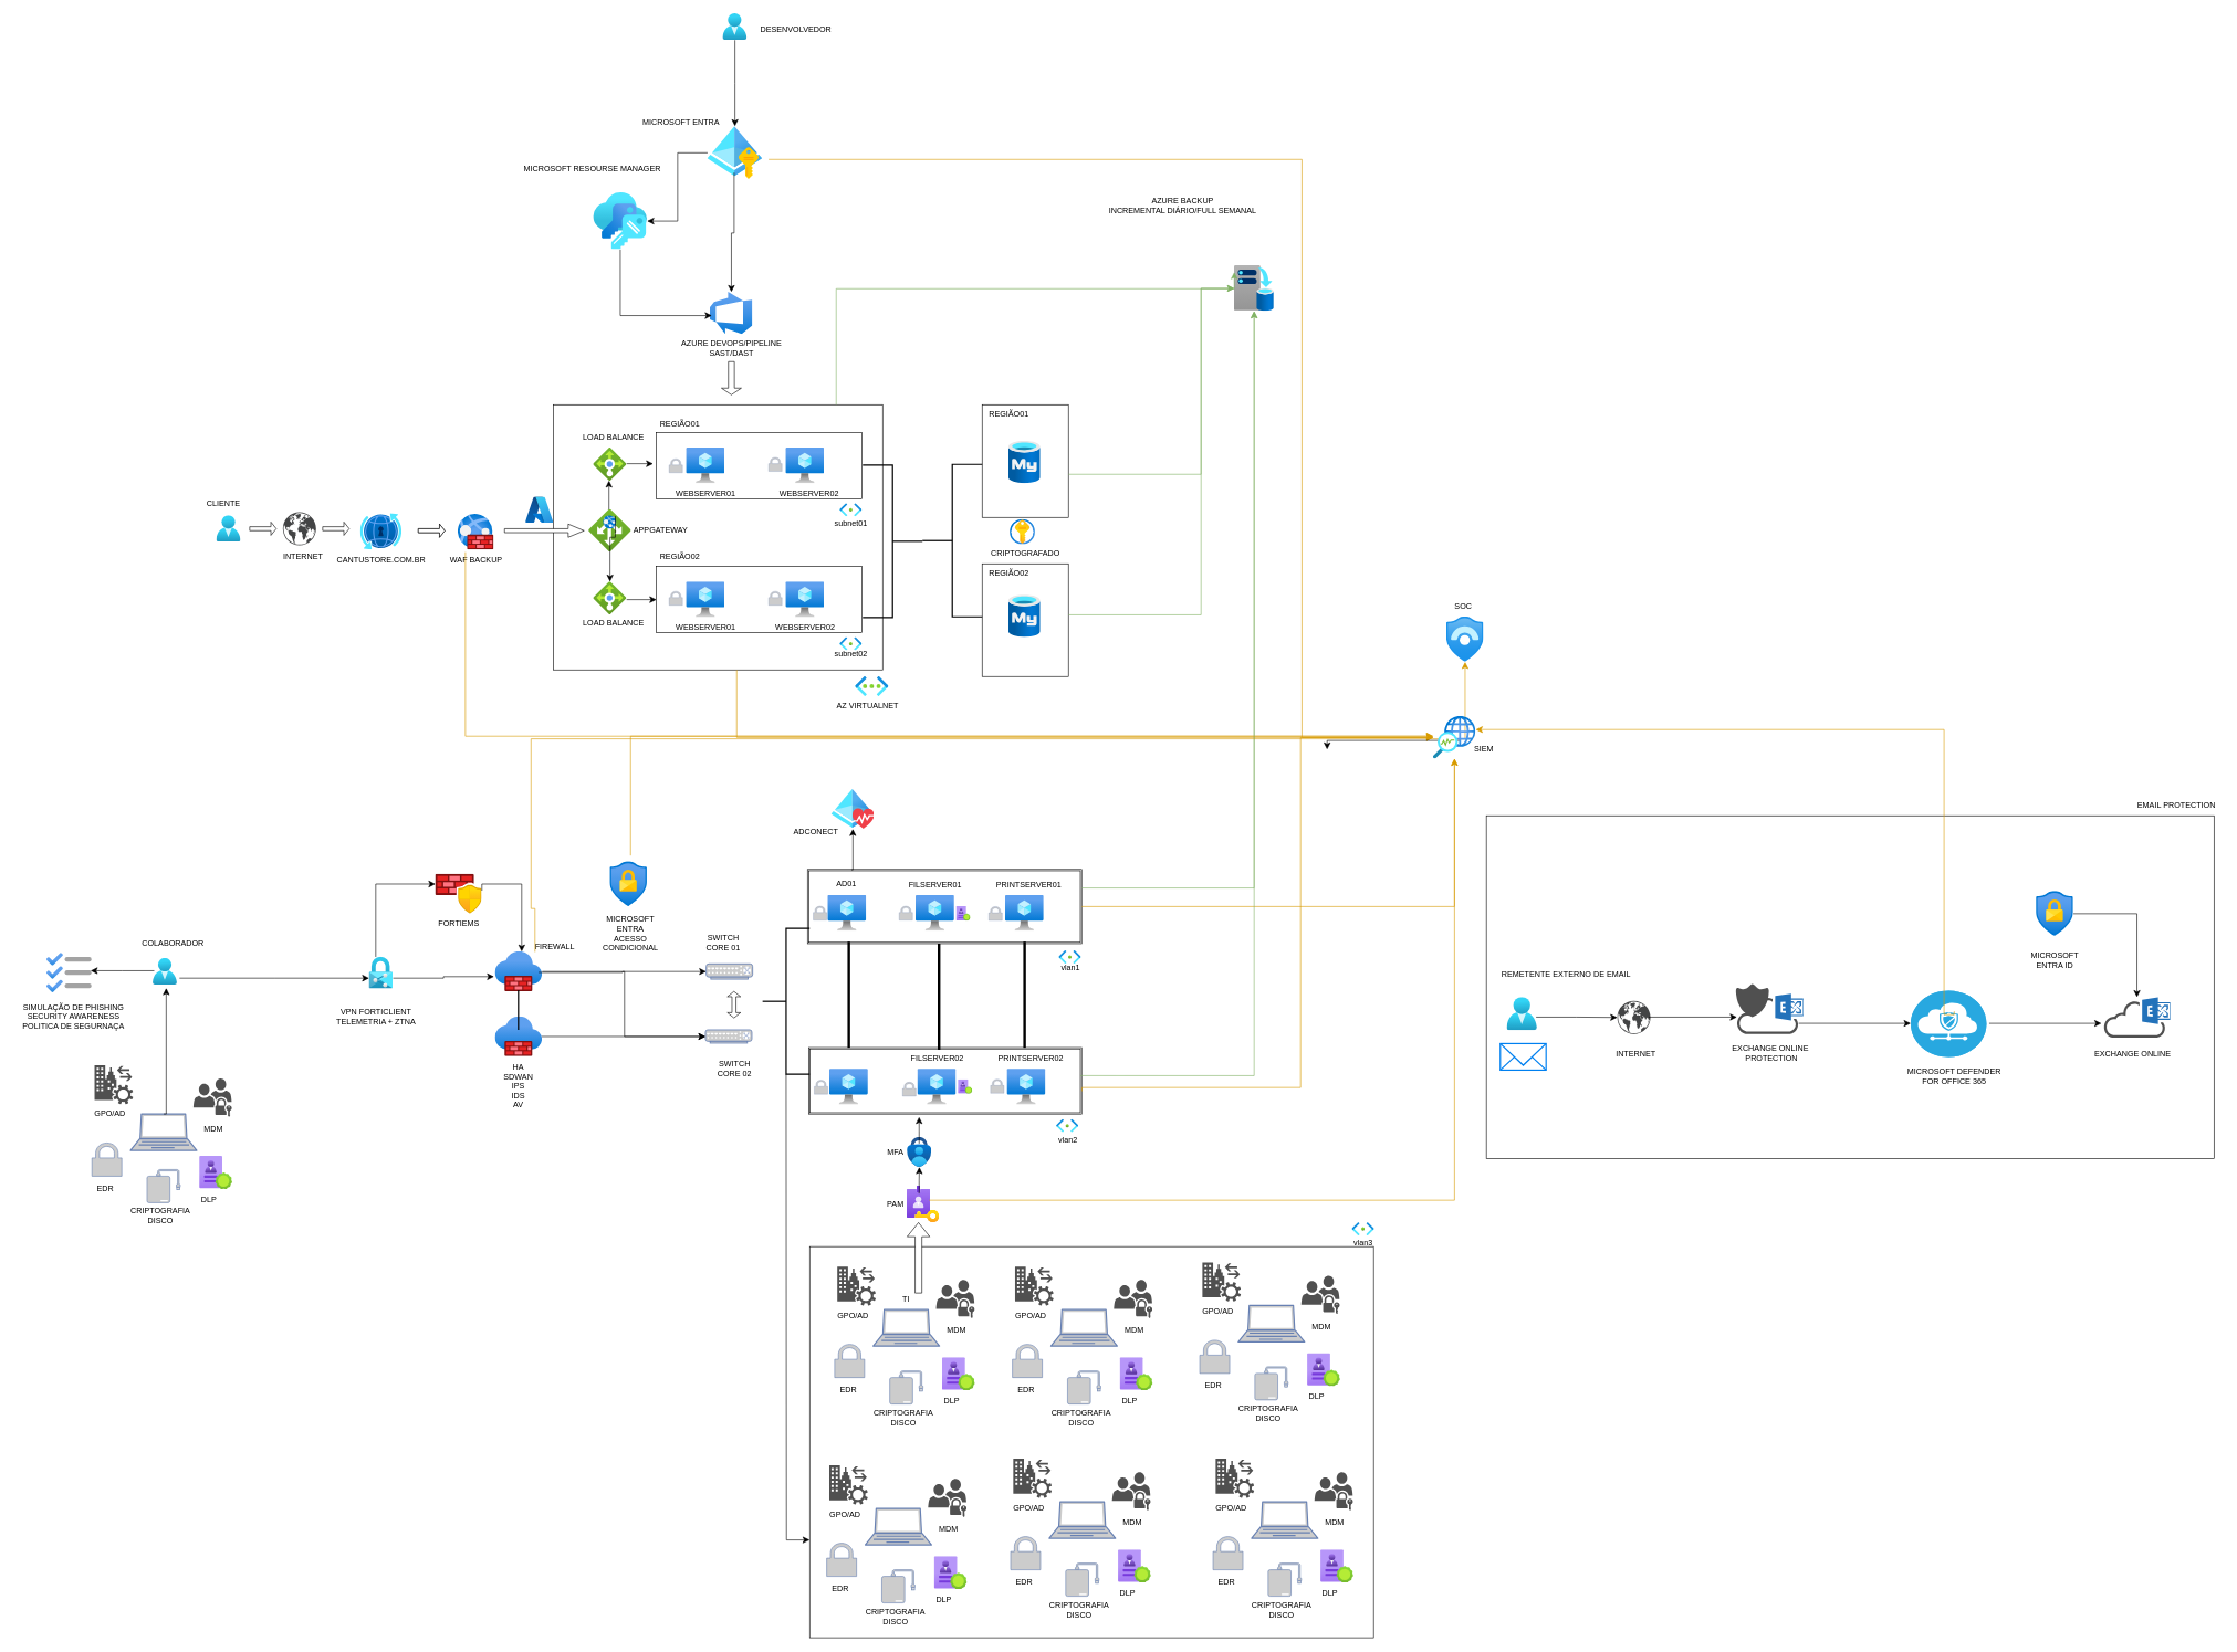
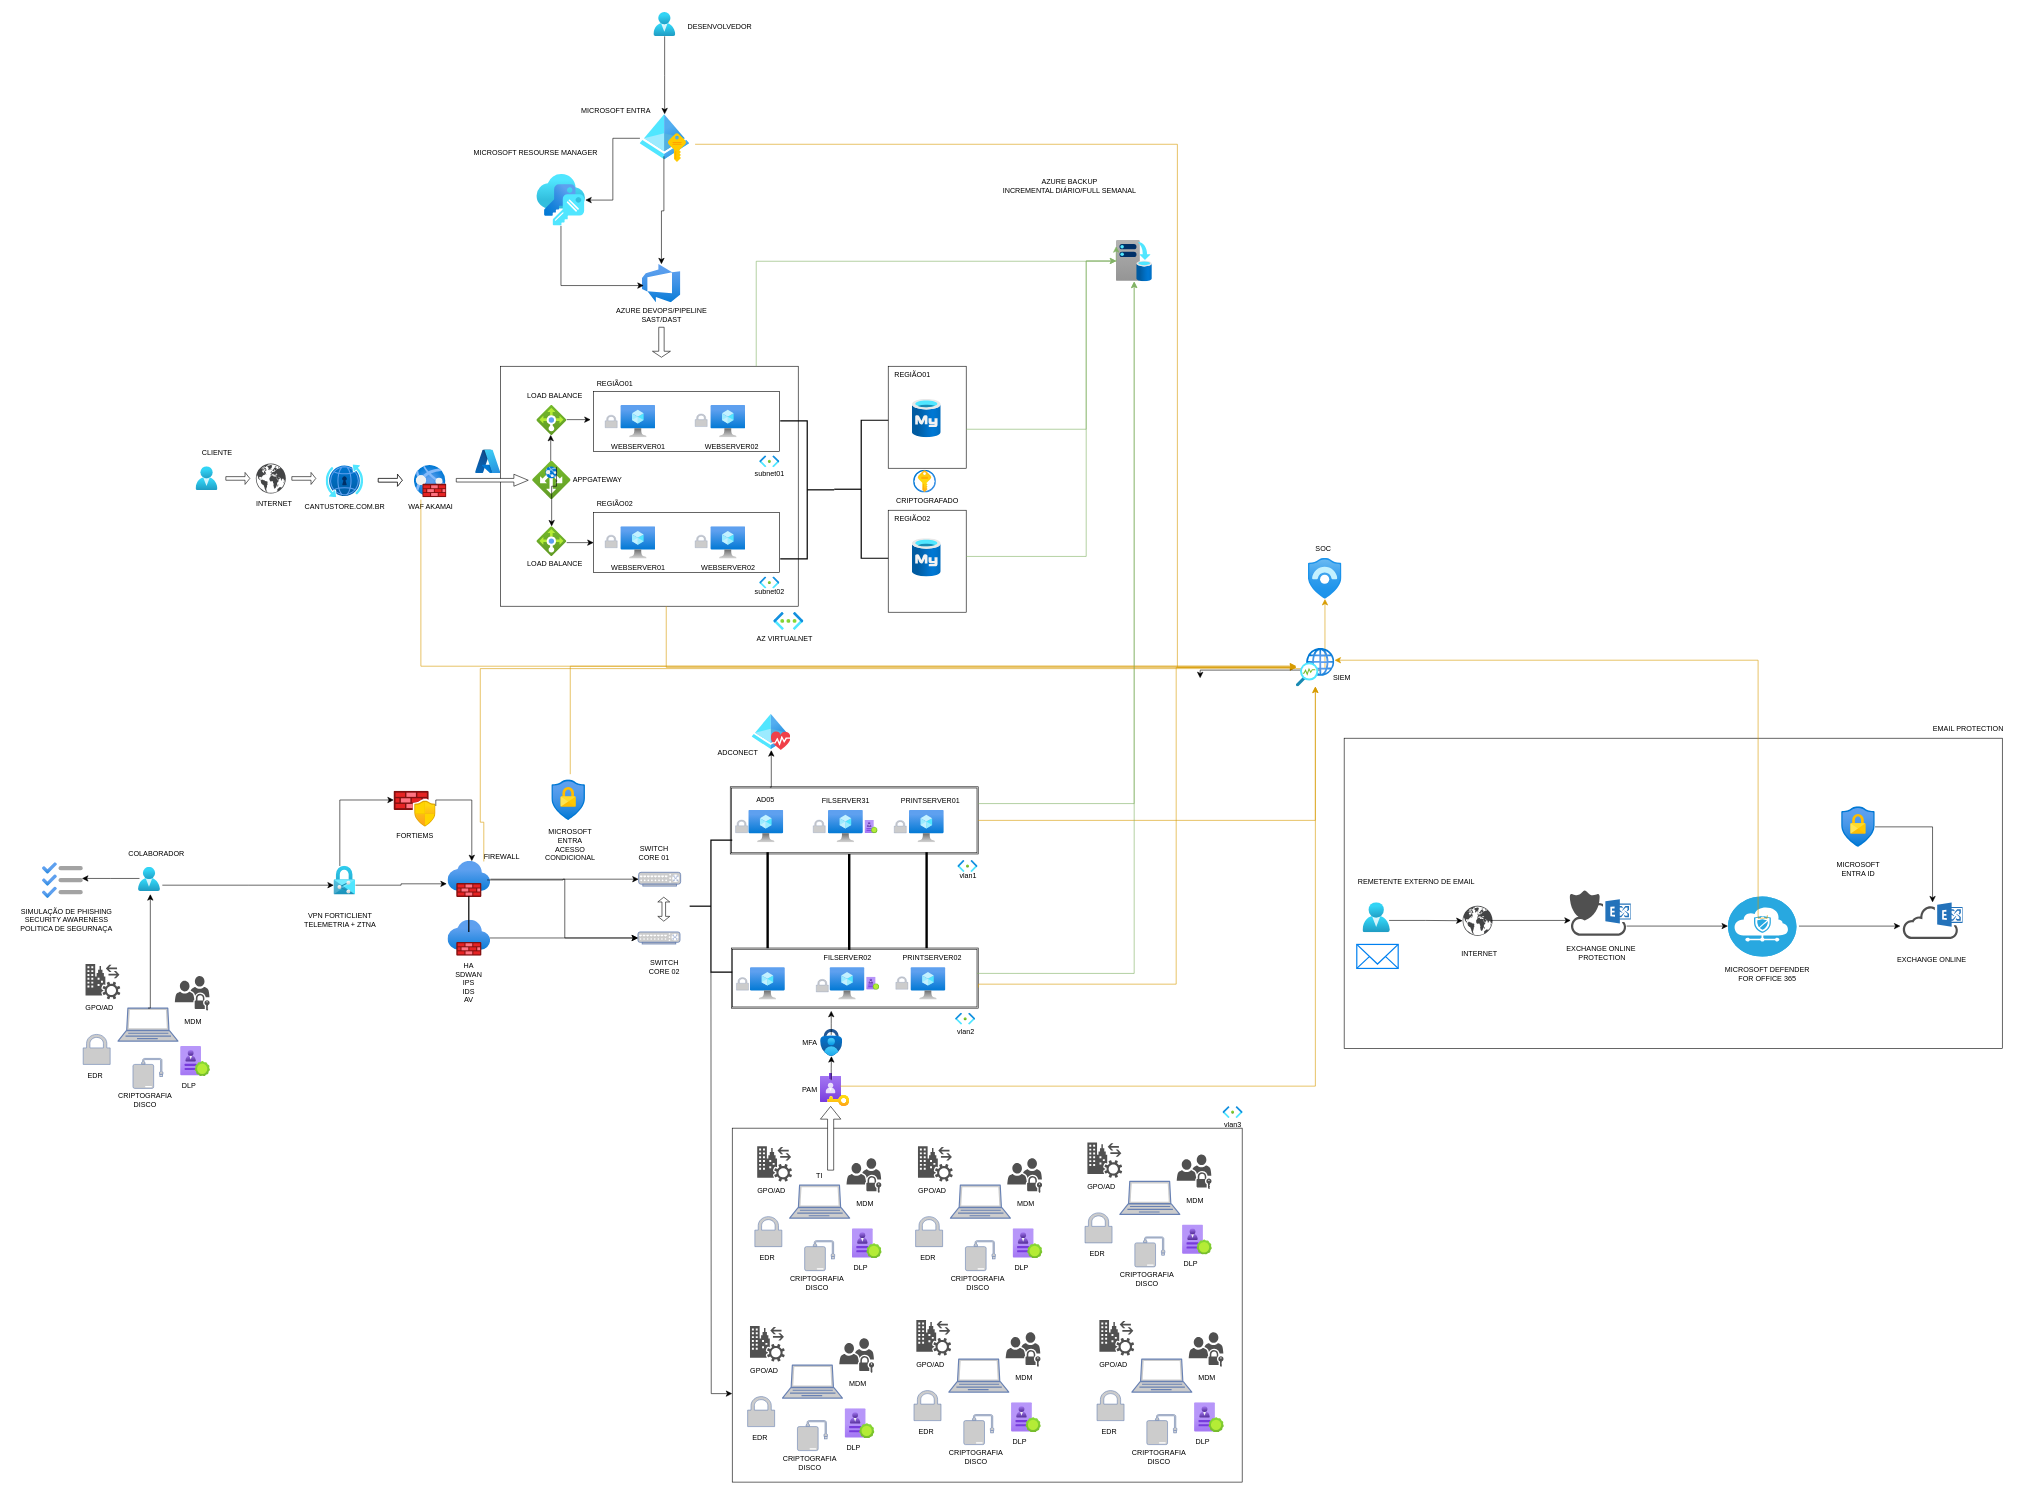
- <mxCell id="6" value="CLIENTE" style="text;html=1;align=center;verticalAlign=middle;resizable=0;points=[];autosize=1;strokeColor=none;fillColor=none;" parent="1" vertex="1"><mxGeometry x="300.89" y="745" width="70" height="30" as="geometry" /></mxCell>
+ <mxCell id="6" value="CLIENTE" style="text;html=1;align=center;verticalAlign=middle;resizable=0;points=[];autosize=1;strokeColor=none;fillColor=none;" parent="1" vertex="1"><mxGeometry x="325.89" y="740" width="70" height="30" as="geometry" /></mxCell>
- <mxCell id="10" value="WAF BACKUP" style="text;html=1;align=center;verticalAlign=middle;resizable=0;points=[];autosize=1;strokeColor=none;fillColor=none;" parent="1" vertex="1"><mxGeometry x="667" y="829" width="100" height="30" as="geometry" /></mxCell>
+ <mxCell id="10" value="WAF AKAMAI" style="text;html=1;align=center;verticalAlign=middle;resizable=0;points=[];autosize=1;strokeColor=none;fillColor=none;" parent="1" vertex="1"><mxGeometry x="667" y="829" width="100" height="30" as="geometry" /></mxCell>
- <mxCell id="92" value="AD01" style="text;html=1;align=center;verticalAlign=middle;resizable=0;points=[];autosize=1;strokeColor=none;fillColor=none;" parent="1" vertex="1"><mxGeometry x="1250" y="1318" width="50" height="30" as="geometry" /></mxCell>
+ <mxCell id="92" value="AD05" style="text;html=1;align=center;verticalAlign=middle;resizable=0;points=[];autosize=1;strokeColor=none;fillColor=none;" parent="1" vertex="1"><mxGeometry x="1250" y="1318" width="50" height="30" as="geometry" /></mxCell>
- <mxCell id="93" value="FILSERVER01" style="text;html=1;align=center;verticalAlign=middle;resizable=0;points=[];autosize=1;strokeColor=none;fillColor=none;" parent="1" vertex="1"><mxGeometry x="1359.11" y="1320" width="100" height="30" as="geometry" /></mxCell>
+ <mxCell id="93" value="FILSERVER31" style="text;html=1;align=center;verticalAlign=middle;resizable=0;points=[];autosize=1;strokeColor=none;fillColor=none;" parent="1" vertex="1"><mxGeometry x="1359.11" y="1320" width="100" height="30" as="geometry" /></mxCell>
- <mxCell id="254" value="EXCHANGE ONLINE" style="text;html=1;align=center;verticalAlign=middle;resizable=0;points=[];autosize=1;strokeColor=none;fillColor=none;" vertex="1" parent="1"><mxGeometry x="3143.95" y="1575.25" width="140" height="30" as="geometry" /></mxCell>
+ <mxCell id="254" value="EXCHANGE ONLINE" style="text;html=1;align=center;verticalAlign=middle;resizable=0;points=[];autosize=1;strokeColor=none;fillColor=none;" vertex="1" parent="1"><mxGeometry x="3148.95" y="1585.25" width="140" height="30" as="geometry" /></mxCell>
